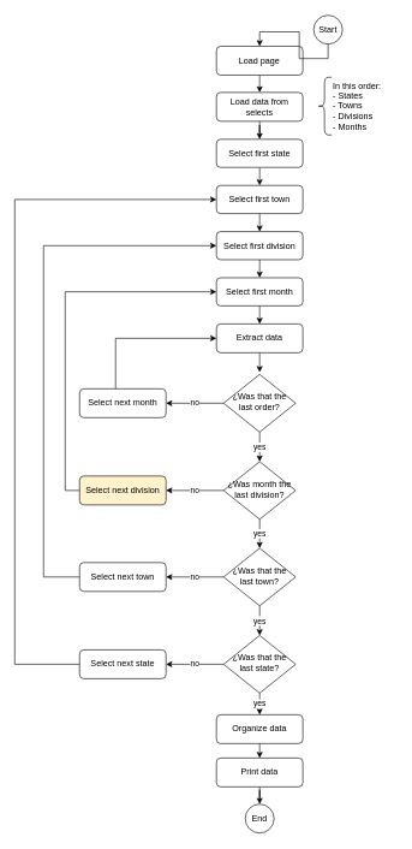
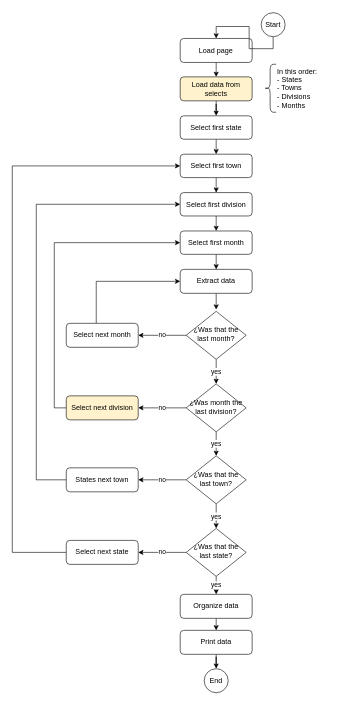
- <mxCell id="10" value="Load data from selects" style="rounded=1;whiteSpace=wrap;html=1;fontSize=12;glass=0;strokeWidth=1;shadow=0;" parent="1" vertex="1"><mxGeometry x="300" y="127" width="120" height="40" as="geometry" /></mxCell>
+ <mxCell id="10" value="Load data from selects" style="rounded=1;whiteSpace=wrap;html=1;fontSize=12;glass=0;strokeWidth=1;shadow=0;fillColor=#fff2cc;" parent="1" vertex="1"><mxGeometry x="300" y="127" width="120" height="40" as="geometry" /></mxCell>
- <mxCell id="6" value="¿Was that the last order?" style="rhombus;whiteSpace=wrap;html=1;shadow=0;fontFamily=Helvetica;fontSize=12;align=center;strokeWidth=1;spacing=6;spacingTop=-4;" parent="1" vertex="1"><mxGeometry x="310" y="518" width="100" height="80" as="geometry" /></mxCell>
+ <mxCell id="6" value="¿Was that the last month?" style="rhombus;whiteSpace=wrap;html=1;shadow=0;fontFamily=Helvetica;fontSize=12;align=center;strokeWidth=1;spacing=6;spacingTop=-4;" parent="1" vertex="1"><mxGeometry x="310" y="518" width="100" height="80" as="geometry" /></mxCell>
- <mxCell id="36" value="Select next town" style="rounded=1;whiteSpace=wrap;html=1;fontSize=12;glass=0;strokeWidth=1;shadow=0;" parent="1" vertex="1"><mxGeometry x="110" y="779" width="120" height="40" as="geometry" /></mxCell>
+ <mxCell id="36" value="States next town" style="rounded=1;whiteSpace=wrap;html=1;fontSize=12;glass=0;strokeWidth=1;shadow=0;" parent="1" vertex="1"><mxGeometry x="110" y="779" width="120" height="40" as="geometry" /></mxCell>
